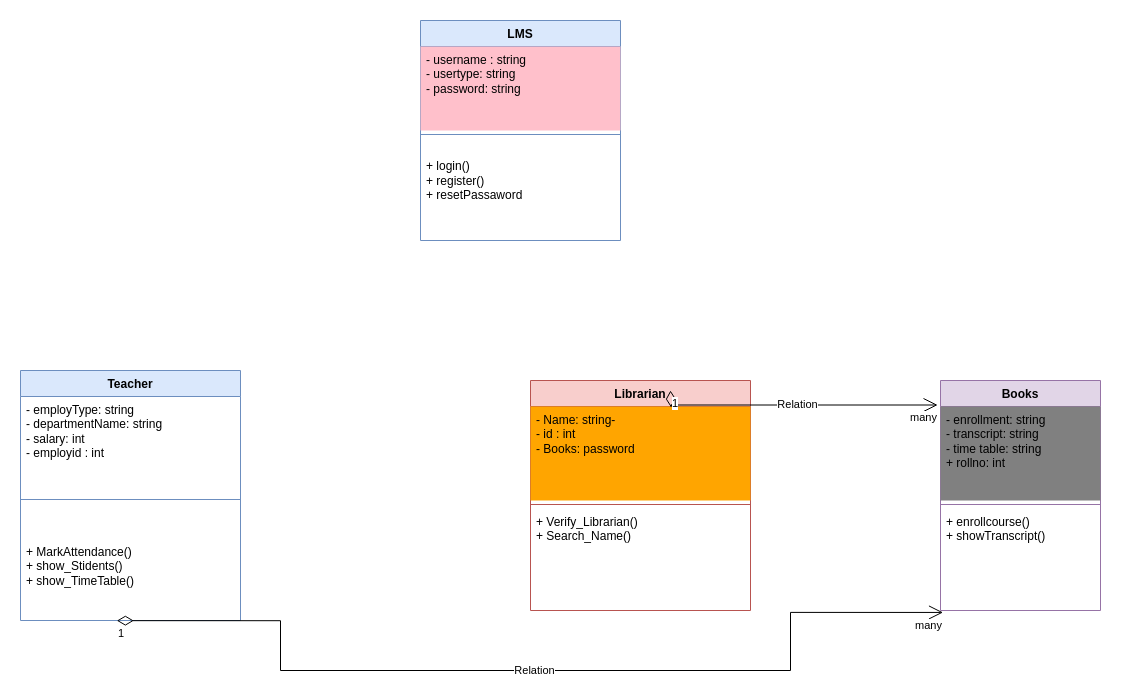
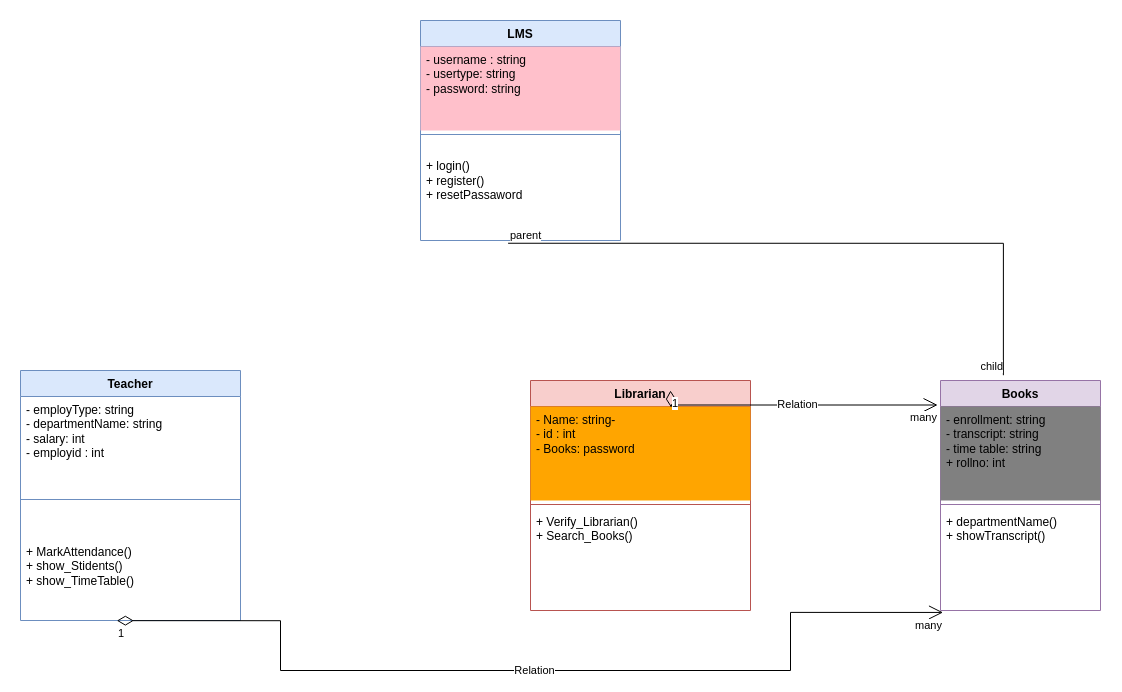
+ <mxCell id="18" value="" style="endArrow=none;html=1;edgeStyle=orthogonalEdgeStyle;rounded=0;exitX=0.438;exitY=1.027;exitDx=0;exitDy=0;exitPerimeter=0;entryX=0.393;entryY=-0.023;entryDx=0;entryDy=0;entryPerimeter=0;" edge="1" parent="1" source="5" target="6"><mxGeometry relative="1" as="geometry"><mxPoint x="461" y="270" as="sourcePoint" /><mxPoint x="800" y="370" as="targetPoint" /></mxGeometry></mxCell>
+ <mxCell id="19" value="parent" style="edgeLabel;resizable=0;html=1;align=left;verticalAlign=bottom;" connectable="0" vertex="1" parent="18"><mxGeometry x="-1" relative="1" as="geometry" /></mxCell>
+ <mxCell id="20" value="child" style="edgeLabel;resizable=0;html=1;align=right;verticalAlign=bottom;" connectable="0" vertex="1" parent="18"><mxGeometry x="1" relative="1" as="geometry" /></mxCell>
- <mxCell id="17" value="+ Verify_Librarian()&lt;div&gt;+ Search_Name()&lt;/div&gt;" style="text;strokeColor=none;fillColor=none;align=left;verticalAlign=top;spacingLeft=4;spacingRight=4;overflow=hidden;rotatable=0;points=[[0,0.5],[1,0.5]];portConstraint=eastwest;whiteSpace=wrap;html=1;" vertex="1" parent="14"><mxGeometry y="128" width="220" height="102" as="geometry" /></mxCell>
+ <mxCell id="17" value="+ Verify_Librarian()&lt;div&gt;+ Search_Books()&lt;/div&gt;" style="text;strokeColor=none;fillColor=none;align=left;verticalAlign=top;spacingLeft=4;spacingRight=4;overflow=hidden;rotatable=0;points=[[0,0.5],[1,0.5]];portConstraint=eastwest;whiteSpace=wrap;html=1;" vertex="1" parent="14"><mxGeometry y="128" width="220" height="102" as="geometry" /></mxCell>
- <mxCell id="9" value="+ enrollcourse()&lt;div&gt;+ showTranscript()&lt;/div&gt;" style="text;strokeColor=none;fillColor=none;align=left;verticalAlign=top;spacingLeft=4;spacingRight=4;overflow=hidden;rotatable=0;points=[[0,0.5],[1,0.5]];portConstraint=eastwest;whiteSpace=wrap;html=1;" vertex="1" parent="6"><mxGeometry y="128" width="160" height="102" as="geometry" /></mxCell>
+ <mxCell id="9" value="+ departmentName()&lt;div&gt;+ showTranscript()&lt;/div&gt;" style="text;strokeColor=none;fillColor=none;align=left;verticalAlign=top;spacingLeft=4;spacingRight=4;overflow=hidden;rotatable=0;points=[[0,0.5],[1,0.5]];portConstraint=eastwest;whiteSpace=wrap;html=1;" vertex="1" parent="6"><mxGeometry y="128" width="160" height="102" as="geometry" /></mxCell>
